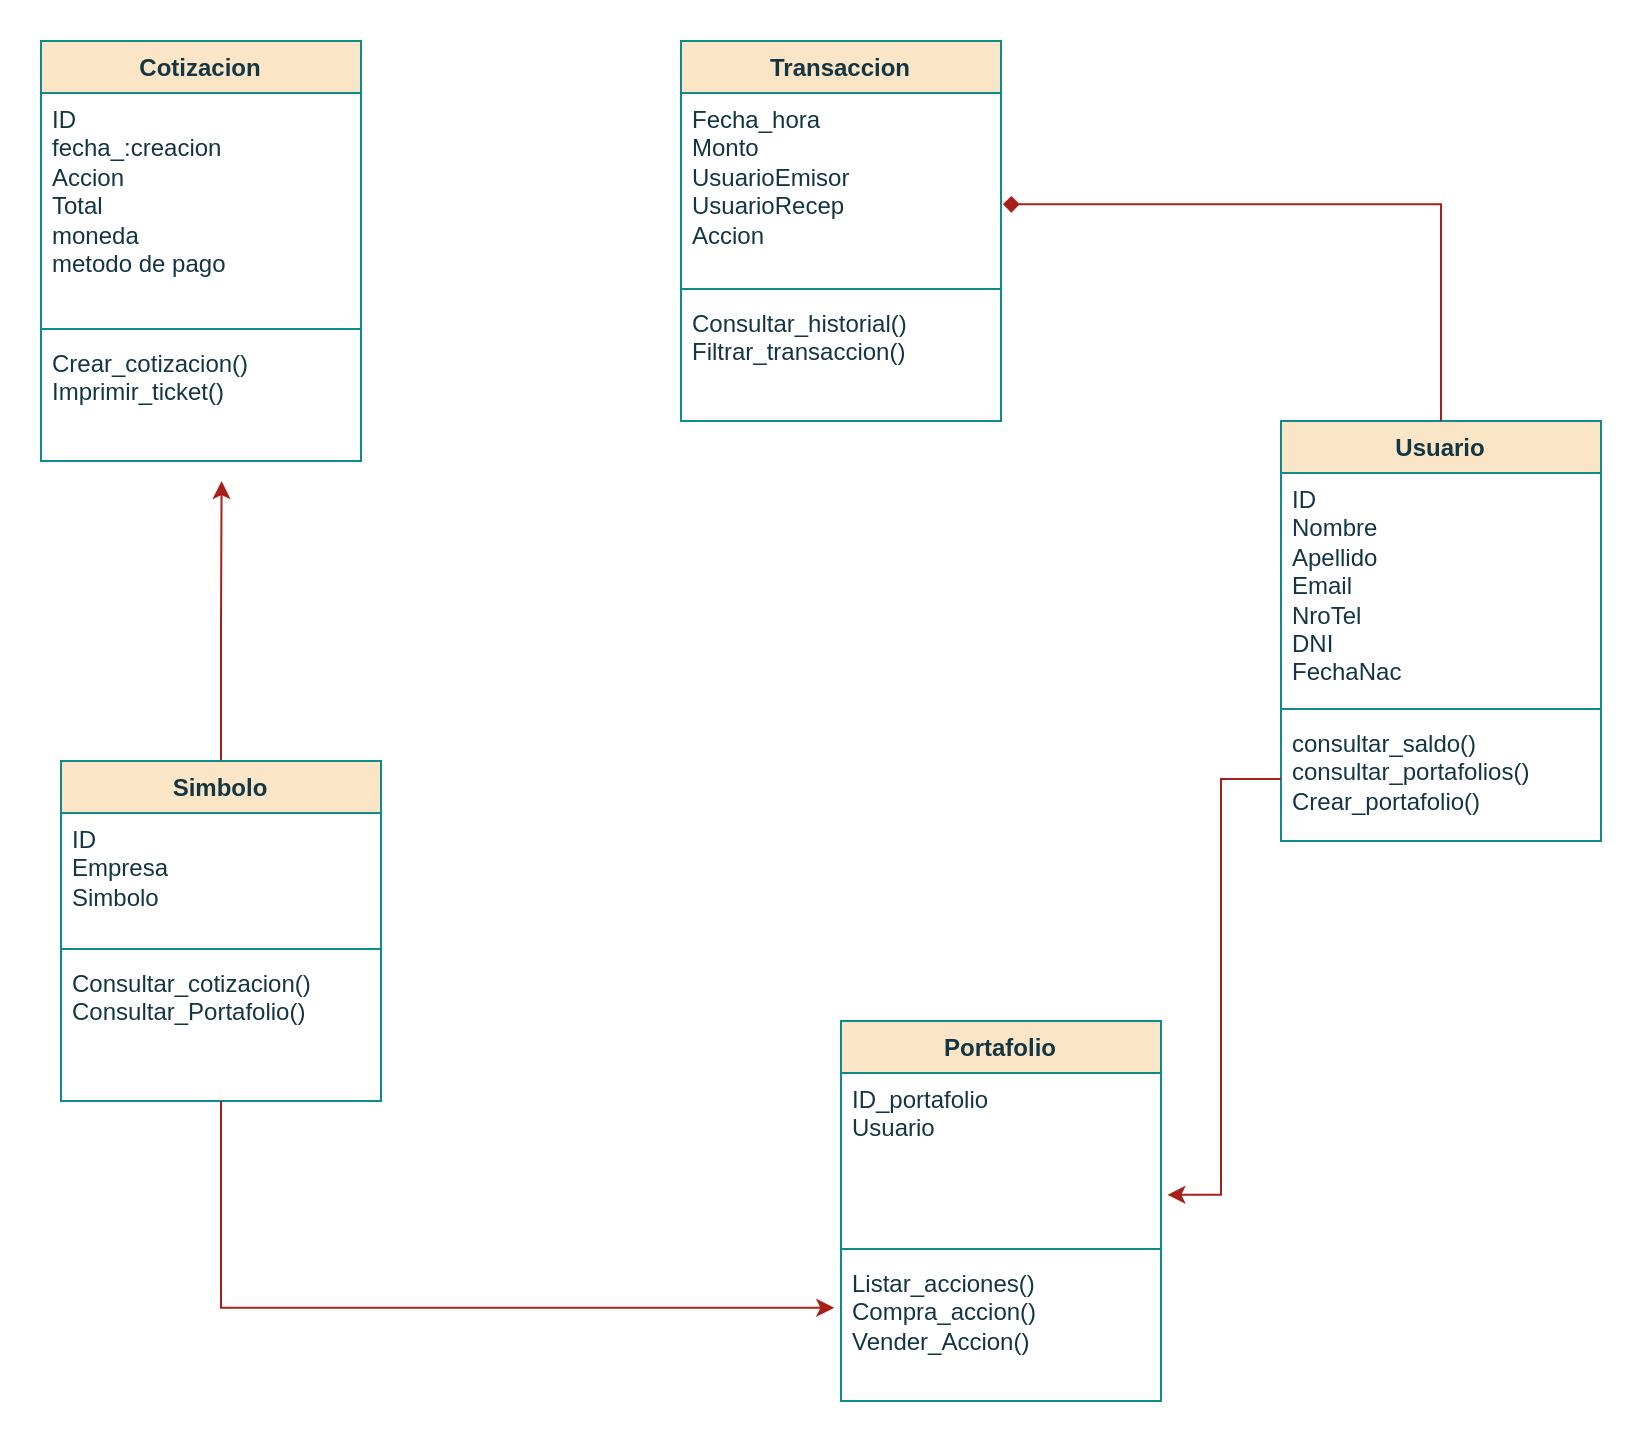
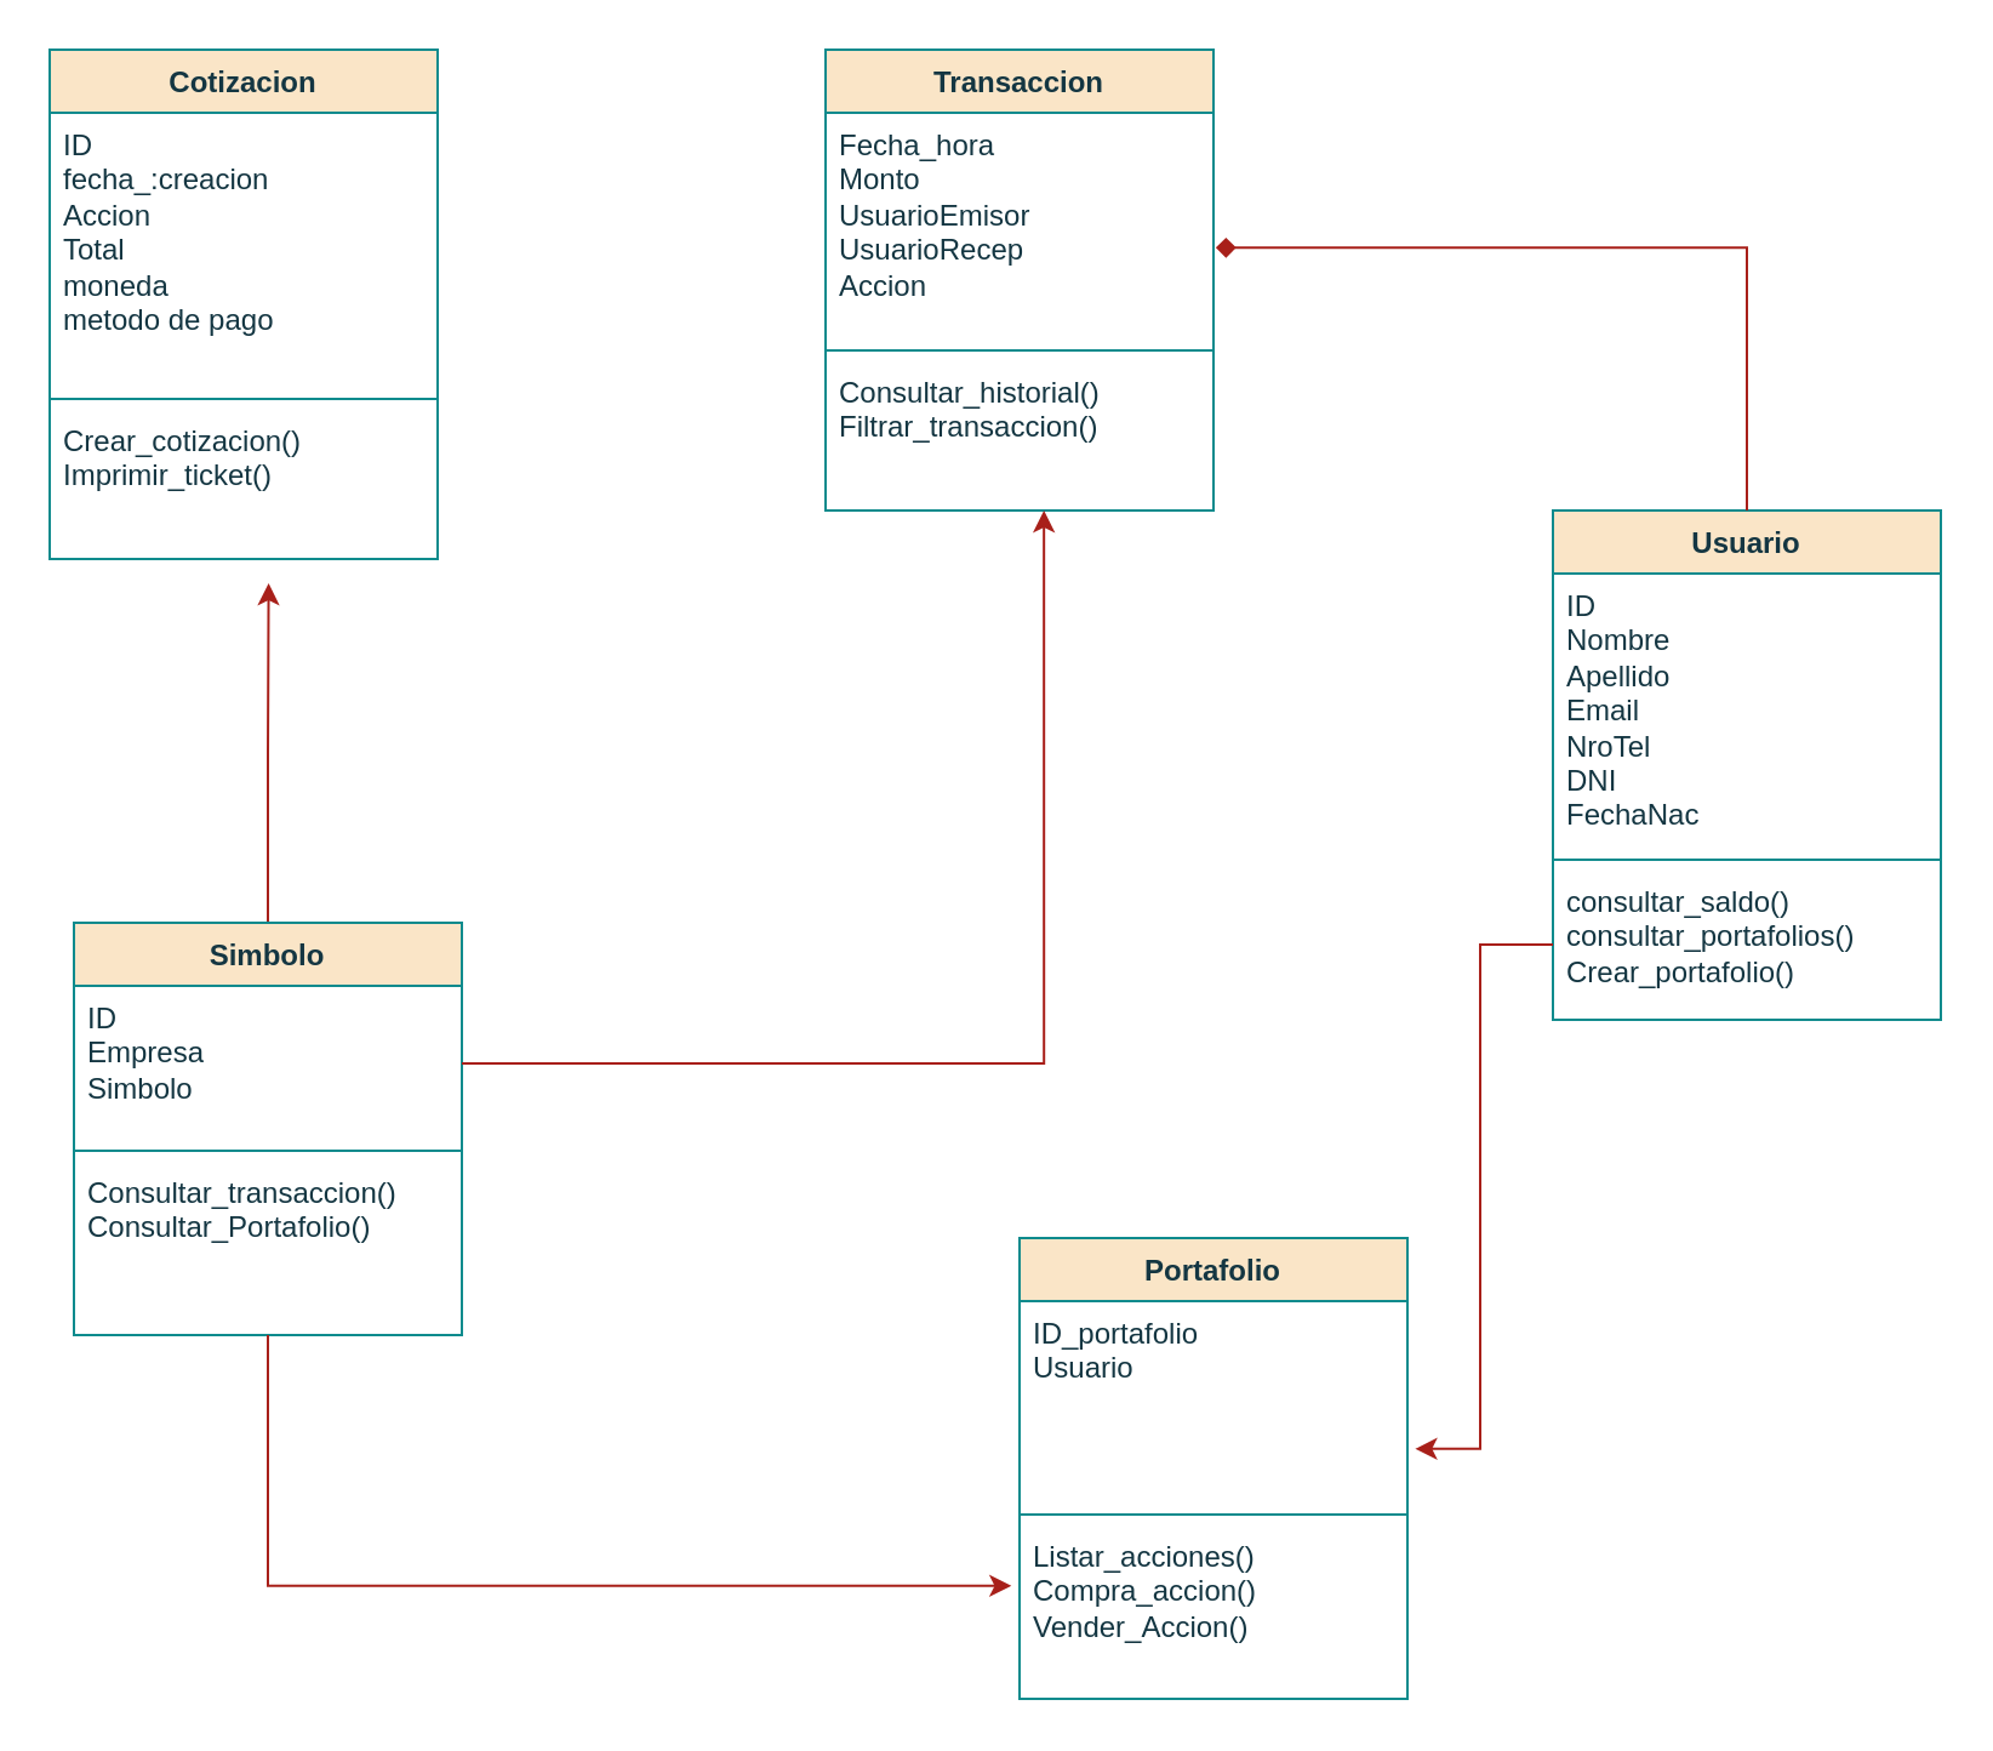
+ <mxCell id="24" style="edgeStyle=orthogonalEdgeStyle;rounded=0;orthogonalLoop=1;jettySize=auto;html=1;entryX=0.563;entryY=1;entryDx=0;entryDy=0;entryPerimeter=0;strokeColor=#A8201A;fontColor=#143642;fillColor=#FAE5C7;" edge="1" parent="1" source="20" target="9"><mxGeometry relative="1" as="geometry" /></mxCell>
- <mxCell id="22" value="Consultar_cotizacion()&lt;div&gt;Consultar_Portafolio()&lt;/div&gt;" style="text;strokeColor=none;fillColor=none;align=left;verticalAlign=top;spacingLeft=4;spacingRight=4;overflow=hidden;rotatable=0;points=[[0,0.5],[1,0.5]];portConstraint=eastwest;whiteSpace=wrap;html=1;labelBackgroundColor=none;fontColor=#143642;" vertex="1" parent="19"><mxGeometry y="98" width="160" height="72" as="geometry" /></mxCell>
+ <mxCell id="22" value="Consultar_transaccion()&lt;div&gt;Consultar_Portafolio()&lt;/div&gt;" style="text;strokeColor=none;fillColor=none;align=left;verticalAlign=top;spacingLeft=4;spacingRight=4;overflow=hidden;rotatable=0;points=[[0,0.5],[1,0.5]];portConstraint=eastwest;whiteSpace=wrap;html=1;labelBackgroundColor=none;fontColor=#143642;" vertex="1" parent="19"><mxGeometry y="98" width="160" height="72" as="geometry" /></mxCell>
